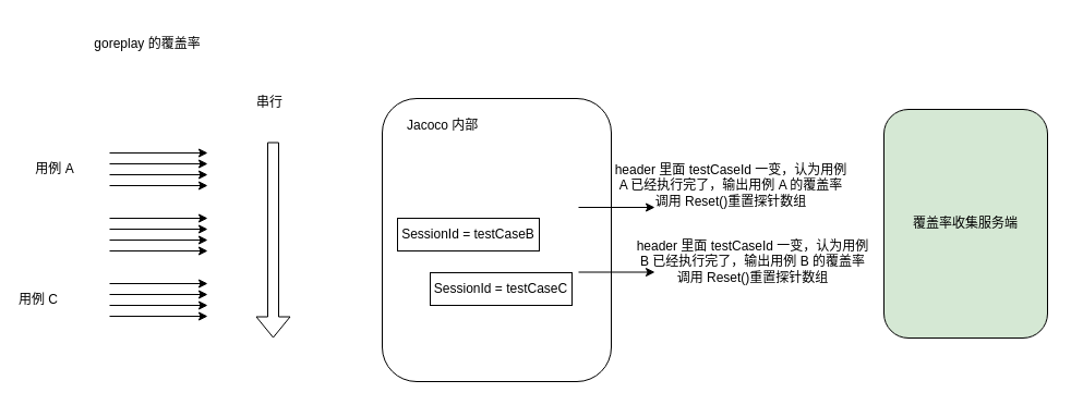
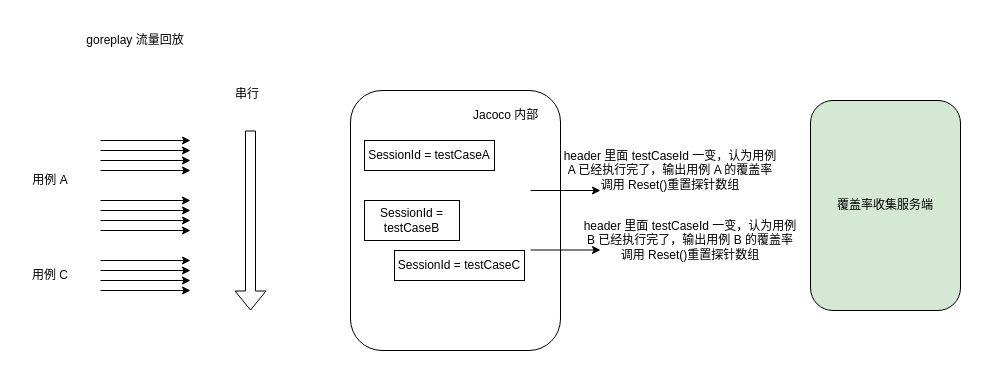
- <mxCell id="28" value="goreplay 的覆盖率" style="text;html=1;align=center;verticalAlign=middle;whiteSpace=wrap;rounded=0;" vertex="1" parent="1"><mxGeometry x="80" y="20" width="110" height="40" as="geometry" /></mxCell>
+ <mxCell id="28" value="goreplay 流量回放" style="text;html=1;align=center;verticalAlign=middle;whiteSpace=wrap;rounded=0;" vertex="1" parent="1"><mxGeometry x="80" y="20" width="110" height="40" as="geometry" /></mxCell>
- <mxCell id="19" value="&amp;nbsp;Jacoco 内部" style="text;html=1;align=center;verticalAlign=middle;whiteSpace=wrap;rounded=0;" vertex="1" parent="1"><mxGeometry x="364" y="100" width="80" height="30" as="geometry" /></mxCell>
+ <mxCell id="19" value="&amp;nbsp;Jacoco 内部" style="text;html=1;align=center;verticalAlign=middle;whiteSpace=wrap;rounded=0;" vertex="1" parent="1"><mxGeometry x="464" y="100" width="80" height="30" as="geometry" /></mxCell>
- <mxCell id="6" value="用例 A" style="text;html=1;align=center;verticalAlign=middle;whiteSpace=wrap;rounded=0;" vertex="1" parent="1"><mxGeometry x="20" y="140" width="60" height="30" as="geometry" /></mxCell>
+ <mxCell id="6" value="用例 A" style="text;html=1;align=center;verticalAlign=middle;whiteSpace=wrap;rounded=0;" vertex="1" parent="1"><mxGeometry x="20" y="165" width="60" height="30" as="geometry" /></mxCell>
+ <mxCell id="20" value="SessionId = testCaseA" style="rounded=0;whiteSpace=wrap;html=1;" vertex="1" parent="1"><mxGeometry x="364" y="140" width="130" height="30" as="geometry" /></mxCell>
- <mxCell id="21" value="SessionId = testCaseB" style="rounded=0;whiteSpace=wrap;html=1;" vertex="1" parent="1"><mxGeometry x="364" y="200" width="130" height="30" as="geometry" /></mxCell>
+ <mxCell id="21" value="SessionId = testCaseB" style="rounded=0;whiteSpace=wrap;html=1;" vertex="1" parent="1"><mxGeometry x="364" y="200" width="95" height="40" as="geometry" /></mxCell>
- <mxCell id="15" value="用例 C" style="text;html=1;align=center;verticalAlign=middle;whiteSpace=wrap;rounded=0;" vertex="1" parent="1"><mxGeometry x="5" y="260" width="60" height="30" as="geometry" /></mxCell>
+ <mxCell id="15" value="用例 C" style="text;html=1;align=center;verticalAlign=middle;whiteSpace=wrap;rounded=0;" vertex="1" parent="1"><mxGeometry x="20" y="260" width="60" height="30" as="geometry" /></mxCell>
